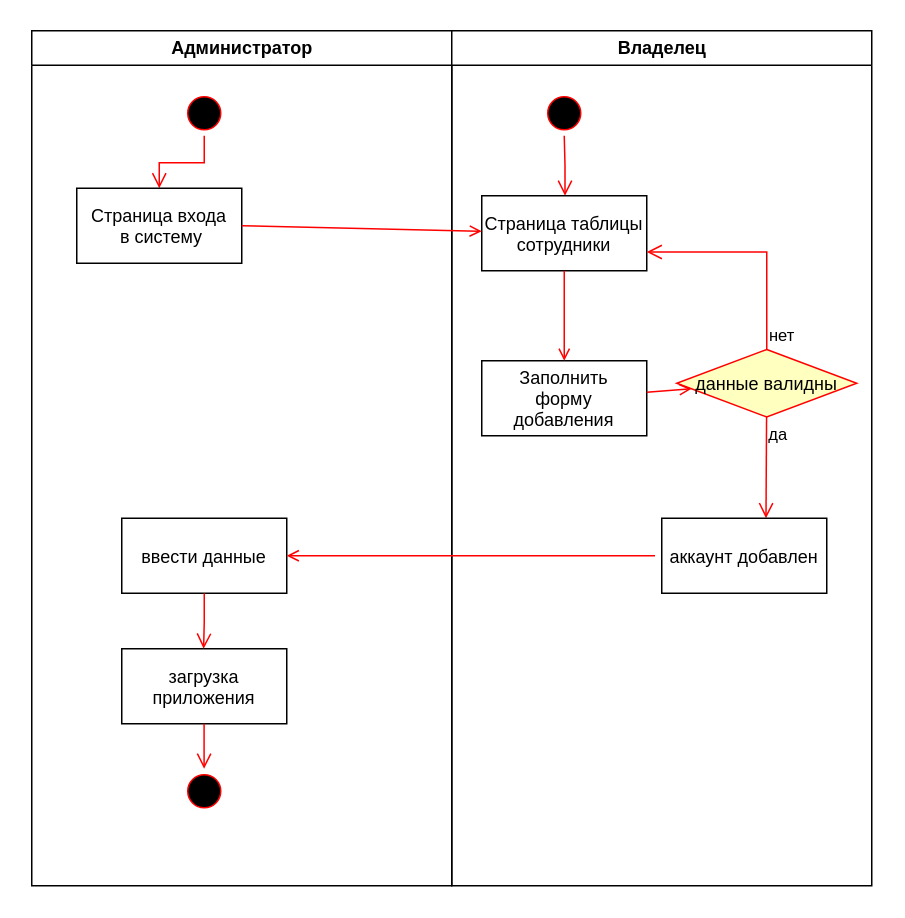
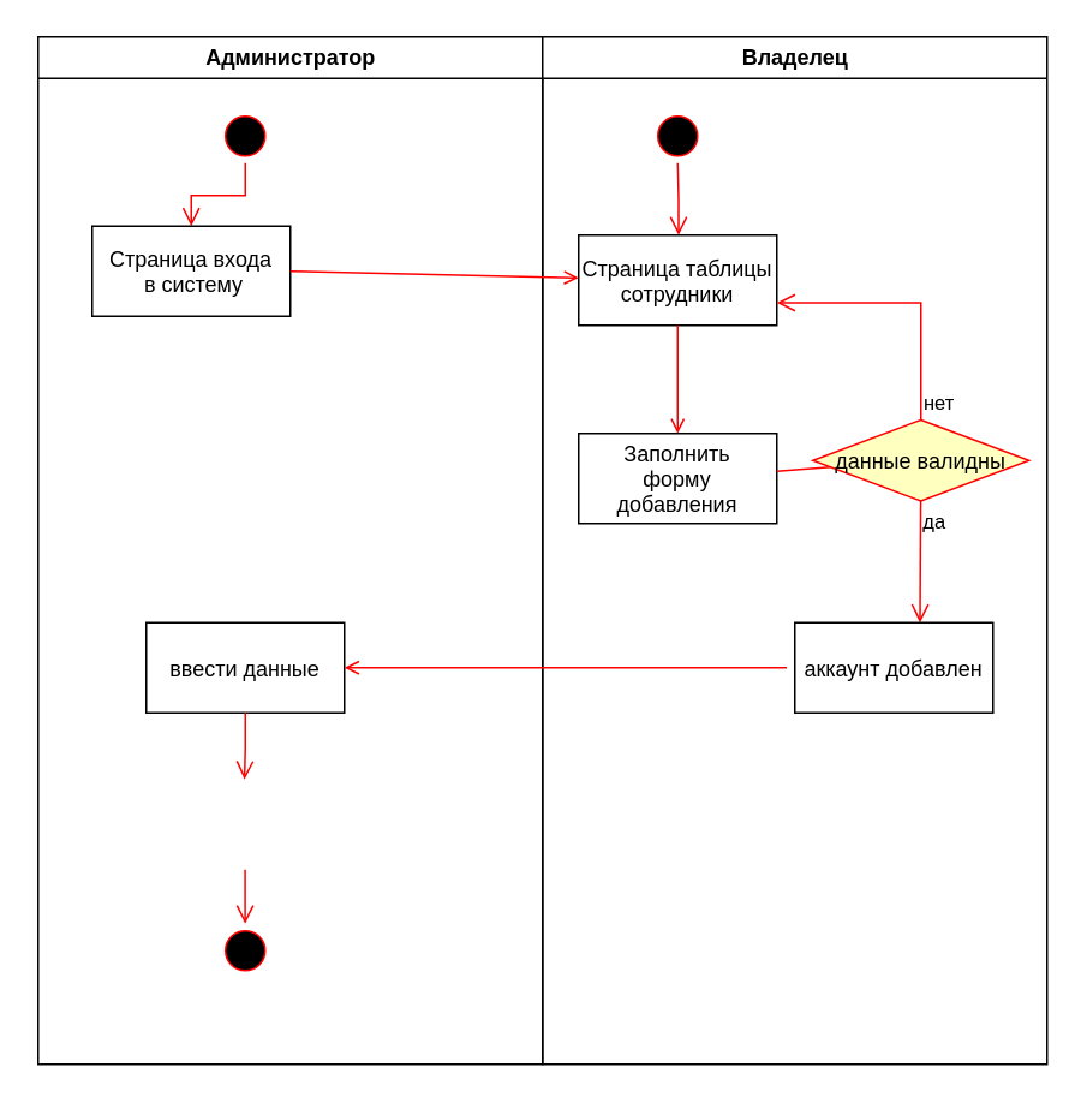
- <mxCell id="20" value="" style="endArrow=open;strokeColor=#FF0000;endFill=1;rounded=0" parent="11" source="15" target="17" edge="1"><mxGeometry relative="1" as="geometry" /></mxCell>
+ <mxCell id="20" value="" style="endArrow=none;strokeColor=#FF0000;endFill=1;rounded=0;" parent="11" source="15" target="17" edge="1"><mxGeometry relative="1" as="geometry" /></mxCell>
- <mxCell id="8" value="загрузка &#10;приложения" style="" vertex="1" parent="2"><mxGeometry x="60" y="412" width="110" height="50" as="geometry" /></mxCell>
